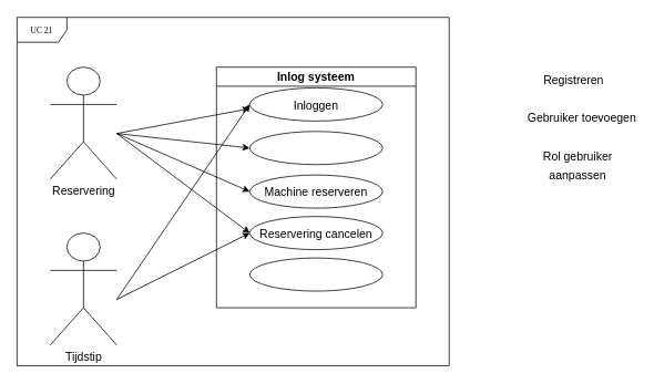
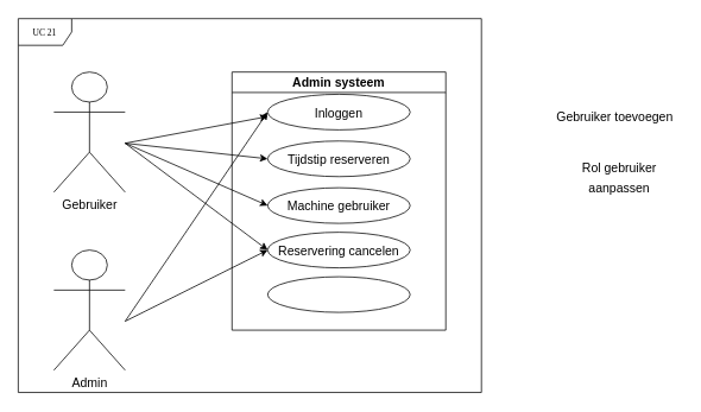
- <mxCell id="5" value="Inlog systeem" style="swimlane;fontSize=14;" parent="1" vertex="1"><mxGeometry x="260" y="80" width="240" height="290" as="geometry"><mxRectangle x="280" y="80" width="130" height="23" as="alternateBounds" /></mxGeometry></mxCell>
+ <mxCell id="5" value="Admin systeem" style="swimlane;fontSize=14;" parent="1" vertex="1"><mxGeometry x="260" y="80" width="240" height="290" as="geometry"><mxRectangle x="280" y="80" width="130" height="23" as="alternateBounds" /></mxGeometry></mxCell>
- <mxCell id="19" value="&lt;font style=&quot;font-size: 14px&quot;&gt;Registreren&lt;/font&gt;" style="text;html=1;strokeColor=none;fillColor=none;align=center;verticalAlign=middle;whiteSpace=wrap;rounded=0;fontSize=19;" parent="1" vertex="1"><mxGeometry x="620" y="80" width="140" height="30" as="geometry" /></mxCell>
- <mxCell id="20" value="&lt;span style=&quot;font-size: 14px&quot;&gt;Gebruiker toevoegen&lt;/span&gt;" style="text;html=1;strokeColor=none;fillColor=none;align=center;verticalAlign=middle;whiteSpace=wrap;rounded=0;fontSize=19;" parent="1" vertex="1"><mxGeometry x="630" y="125" width="140" height="30" as="geometry" /></mxCell>
+ <mxCell id="20" value="&lt;span style=&quot;font-size: 14px&quot;&gt;Gebruiker toevoegen&lt;/span&gt;" style="text;html=1;strokeColor=none;fillColor=none;align=center;verticalAlign=middle;whiteSpace=wrap;rounded=0;fontSize=19;" parent="1" vertex="1"><mxGeometry x="620" y="115" width="140" height="30" as="geometry" /></mxCell>
+ <mxCell id="12" value="&lt;font style=&quot;font-size: 14px&quot;&gt;Tijdstip reserveren&lt;/font&gt;" style="text;html=1;strokeColor=none;fillColor=none;align=center;verticalAlign=middle;whiteSpace=wrap;rounded=0;fontSize=19;" vertex="1" parent="5"><mxGeometry x="50" y="82.5" width="140" height="30" as="geometry" /></mxCell>
- <mxCell id="3" value="Reservering" style="shape=umlActor;verticalLabelPosition=bottom;verticalAlign=top;html=1;outlineConnect=0;fontSize=14;" parent="1" vertex="1"><mxGeometry x="60" y="80" width="80" height="135" as="geometry" /></mxCell>
+ <mxCell id="3" value="Gebruiker" style="shape=umlActor;verticalLabelPosition=bottom;verticalAlign=top;html=1;outlineConnect=0;fontSize=14;" parent="1" vertex="1"><mxGeometry x="60" y="80" width="80" height="135" as="geometry" /></mxCell>
- <mxCell id="13" value="&lt;font style=&quot;font-size: 14px&quot;&gt;Machine reserveren&lt;/font&gt;" style="text;html=1;strokeColor=none;fillColor=none;align=center;verticalAlign=middle;whiteSpace=wrap;rounded=0;fontSize=19;" vertex="1" parent="5"><mxGeometry x="50" y="135" width="140" height="30" as="geometry" /></mxCell>
+ <mxCell id="13" value="&lt;font style=&quot;font-size: 14px&quot;&gt;Machine gebruiker&lt;/font&gt;" style="text;html=1;strokeColor=none;fillColor=none;align=center;verticalAlign=middle;whiteSpace=wrap;rounded=0;fontSize=19;" vertex="1" parent="5"><mxGeometry x="50" y="135" width="140" height="30" as="geometry" /></mxCell>
- <mxCell id="4" value="Tijdstip" style="shape=umlActor;verticalLabelPosition=bottom;verticalAlign=top;html=1;outlineConnect=0;fontSize=14;" parent="1" vertex="1"><mxGeometry x="60" y="280" width="80" height="135" as="geometry" /></mxCell>
+ <mxCell id="4" value="Admin" style="shape=umlActor;verticalLabelPosition=bottom;verticalAlign=top;html=1;outlineConnect=0;fontSize=14;" parent="1" vertex="1"><mxGeometry x="60" y="280" width="80" height="135" as="geometry" /></mxCell>
